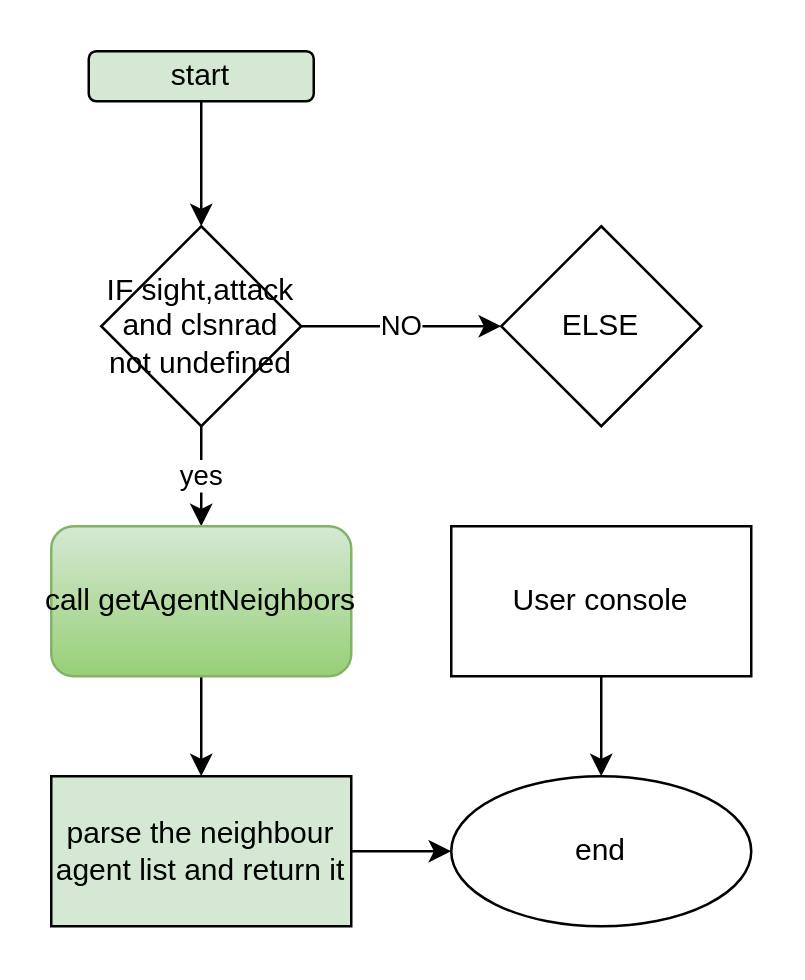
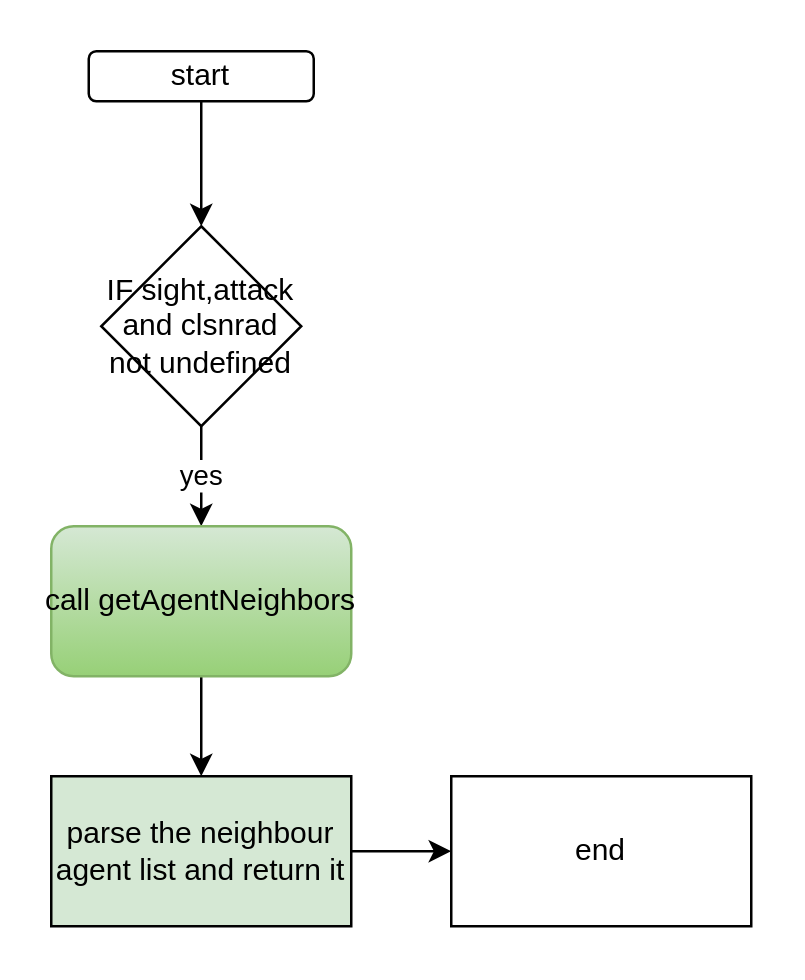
- <mxCell id="3" value="start" style="rounded=1;whiteSpace=wrap;html=1;fillColor=#d5e8d4;" vertex="1" parent="1"><mxGeometry x="35" y="20" width="90" height="20" as="geometry" /></mxCell>
+ <mxCell id="3" value="start" style="rounded=1;whiteSpace=wrap;html=1;" vertex="1" parent="1"><mxGeometry x="35" y="20" width="90" height="20" as="geometry" /></mxCell>
- <mxCell id="5" value="NO" style="edgeStyle=orthogonalEdgeStyle;rounded=0;orthogonalLoop=1;jettySize=auto;html=1;" edge="1" parent="1" source="6" target="11"><mxGeometry relative="1" as="geometry"><Array as="points"><mxPoint x="165" y="130" /><mxPoint x="165" y="130" /></Array></mxGeometry></mxCell>
- <mxCell id="11" value="ELSE" style="rhombus;whiteSpace=wrap;html=1;" vertex="1" parent="1"><mxGeometry x="200" y="90" width="80" height="80" as="geometry" /></mxCell>
- <mxCell id="13" value="User console" style="whiteSpace=wrap;html=1;" vertex="1" parent="1"><mxGeometry x="180" y="210" width="120" height="60" as="geometry" /></mxCell>
- <mxCell id="12" value="" style="edgeStyle=orthogonalEdgeStyle;rounded=0;orthogonalLoop=1;jettySize=auto;html=1;" edge="1" parent="1" source="13" target="14"><mxGeometry relative="1" as="geometry" /></mxCell>
- <mxCell id="14" value="end" style="ellipse;whiteSpace=wrap;html=1;rounded=0;" vertex="1" parent="1"><mxGeometry x="180" y="310" width="120" height="60" as="geometry" /></mxCell>
+ <mxCell id="14" value="end" style="whiteSpace=wrap;html=1;rounded=0;" vertex="1" parent="1"><mxGeometry x="180" y="310" width="120" height="60" as="geometry" /></mxCell>
